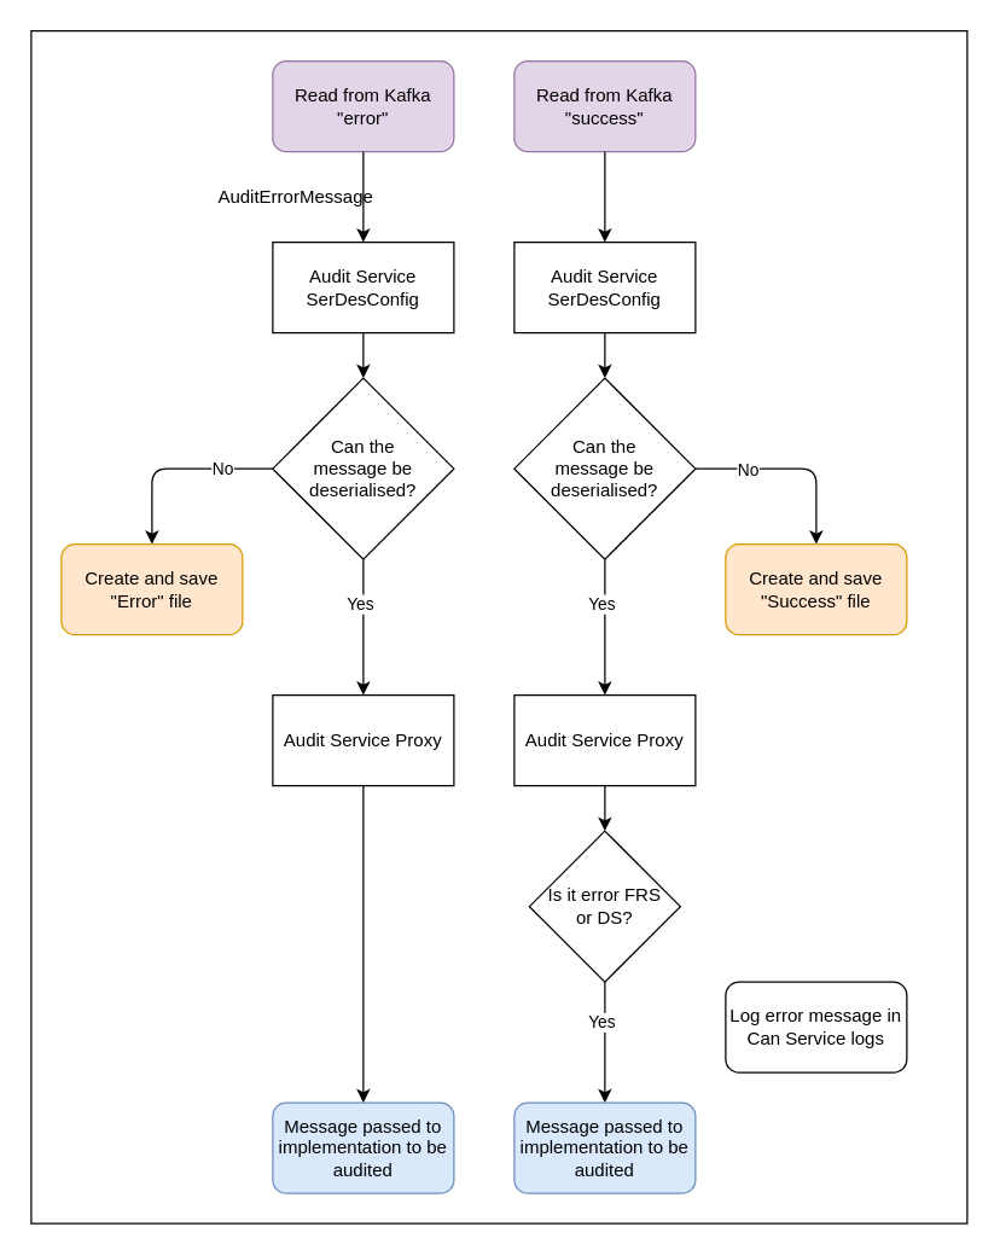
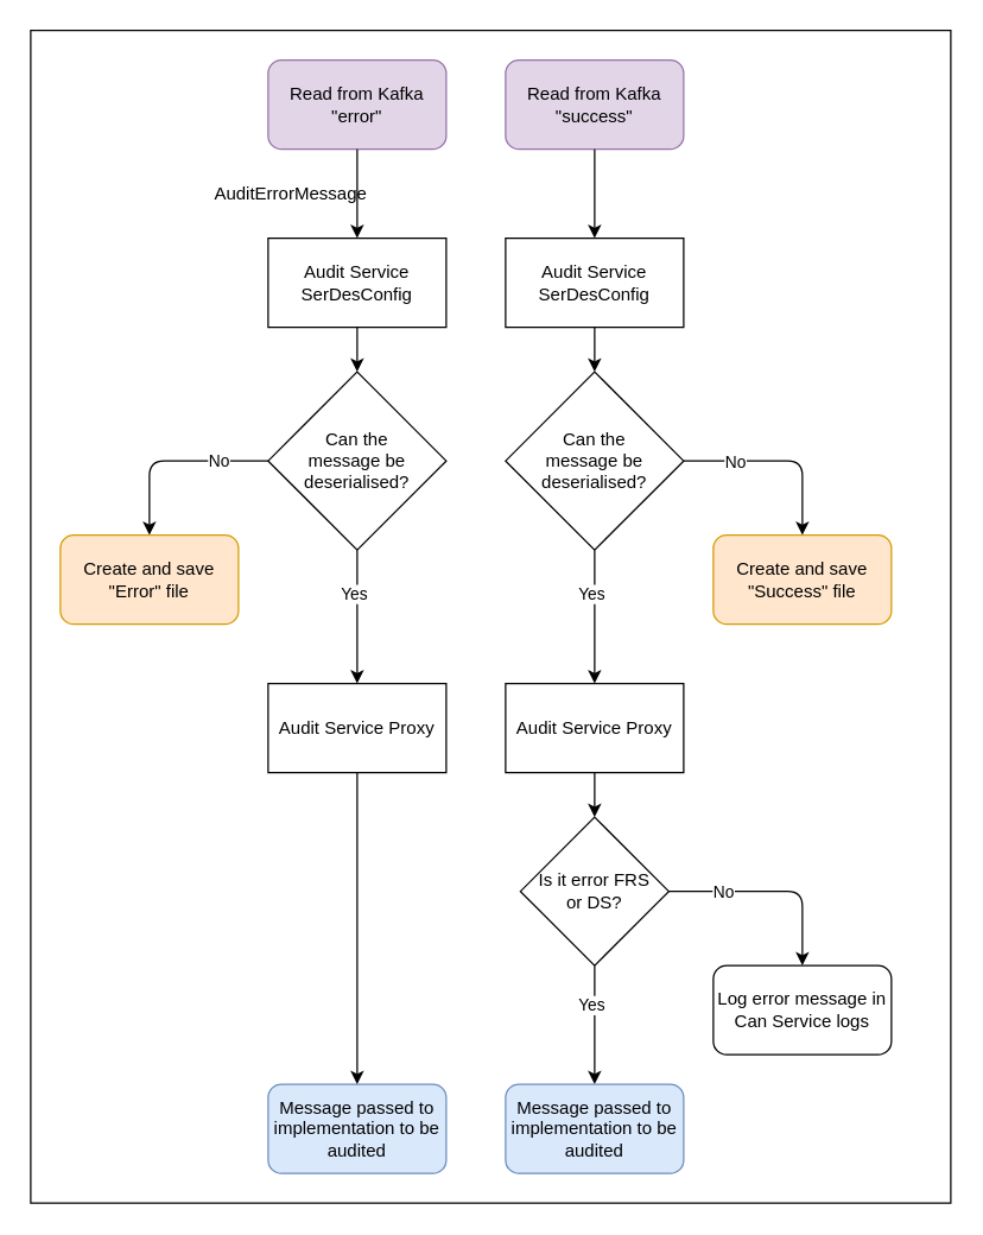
+ <mxCell id="25" value="" style="endArrow=classic;html=1;exitX=1;exitY=0.5;exitDx=0;exitDy=0;entryX=0.5;entryY=0;entryDx=0;entryDy=0;" parent="1" source="24" target="27" edge="1"><mxGeometry width="50" height="50" relative="1" as="geometry"><mxPoint x="470" y="630" as="sourcePoint" /><mxPoint x="560" y="690" as="targetPoint" /><Array as="points"><mxPoint x="540" y="600" /></Array></mxGeometry></mxCell>
+ <mxCell id="26" value="No" style="edgeLabel;html=1;align=center;verticalAlign=middle;resizable=0;points=[];" parent="25" vertex="1" connectable="0"><mxGeometry x="-0.484" relative="1" as="geometry"><mxPoint as="offset" /></mxGeometry></mxCell>
